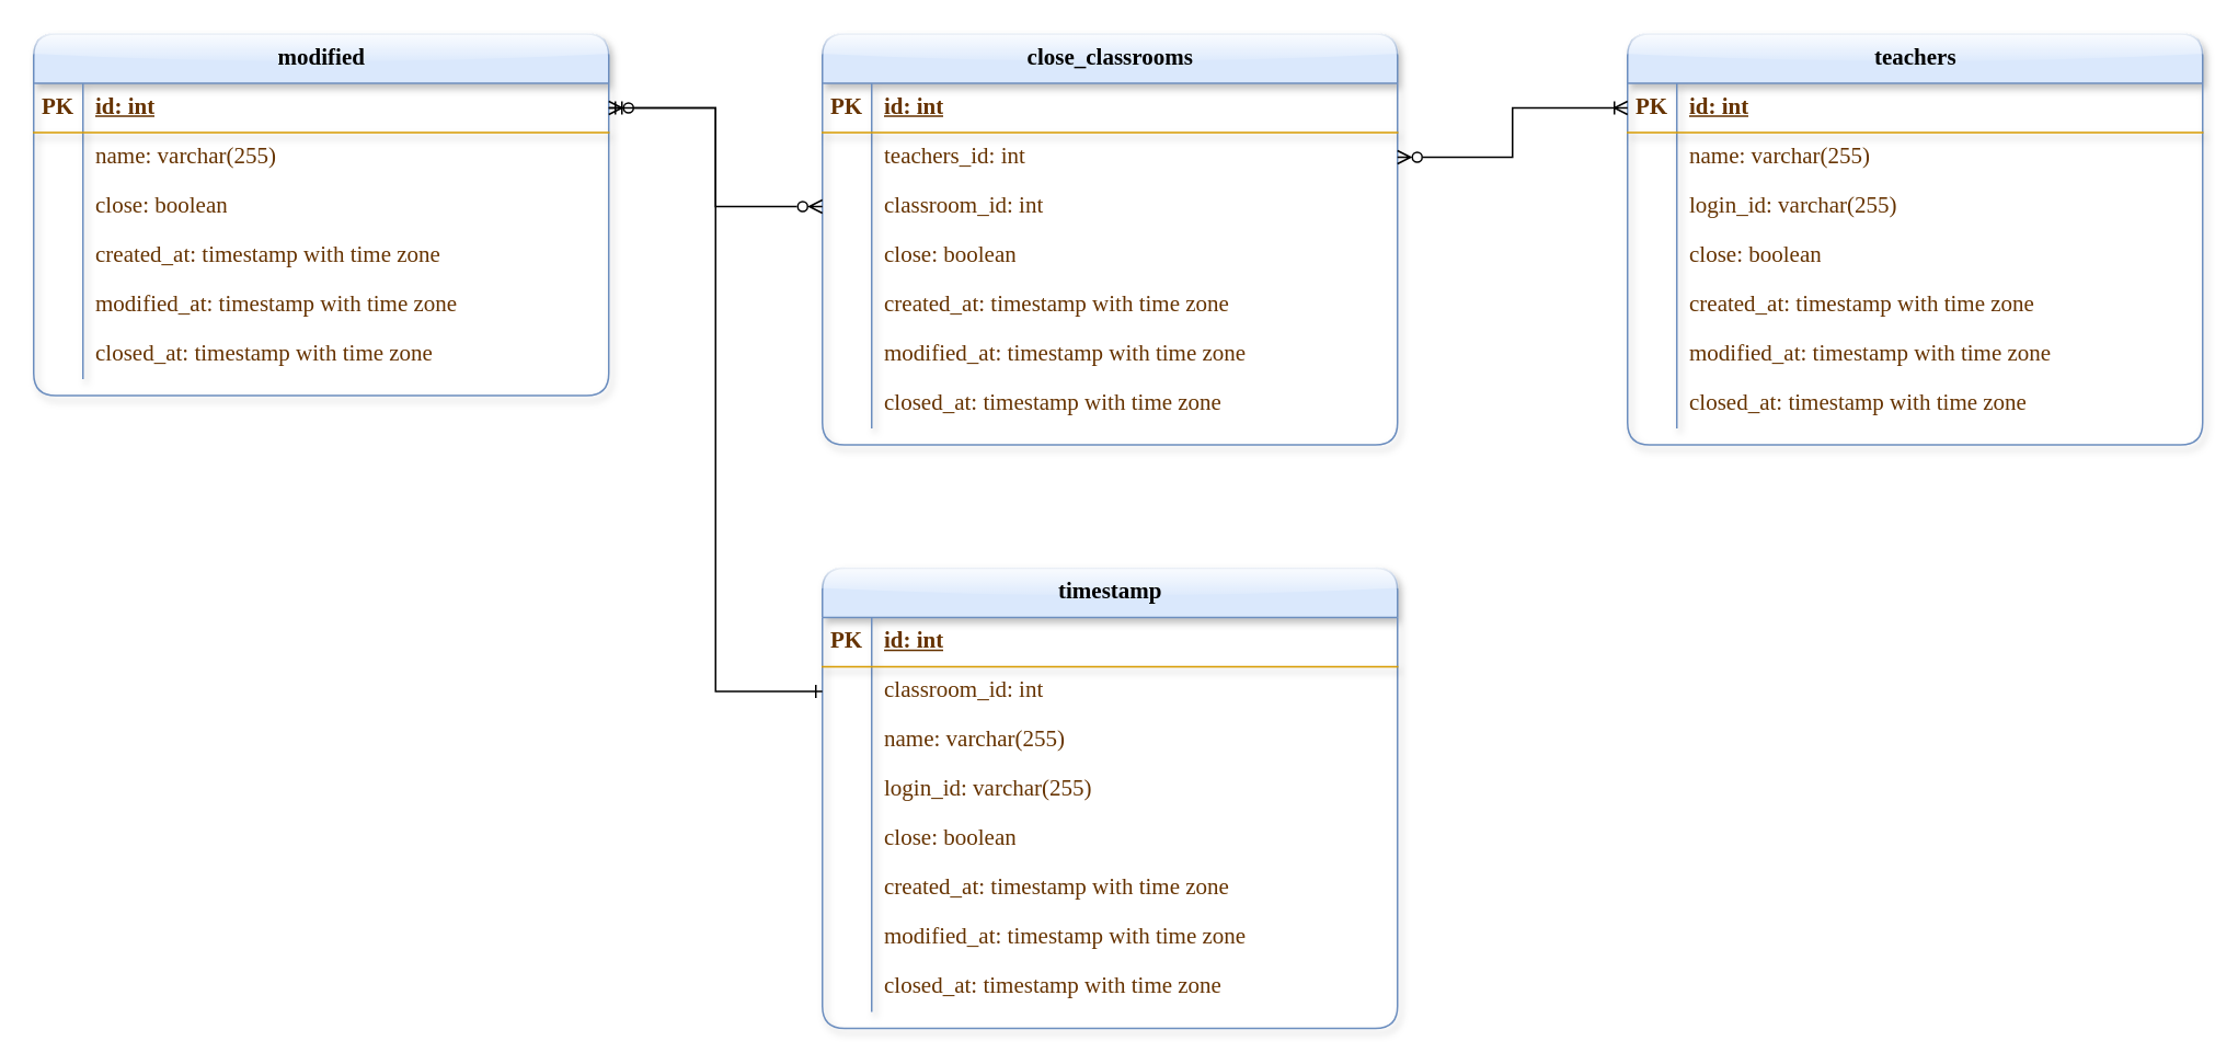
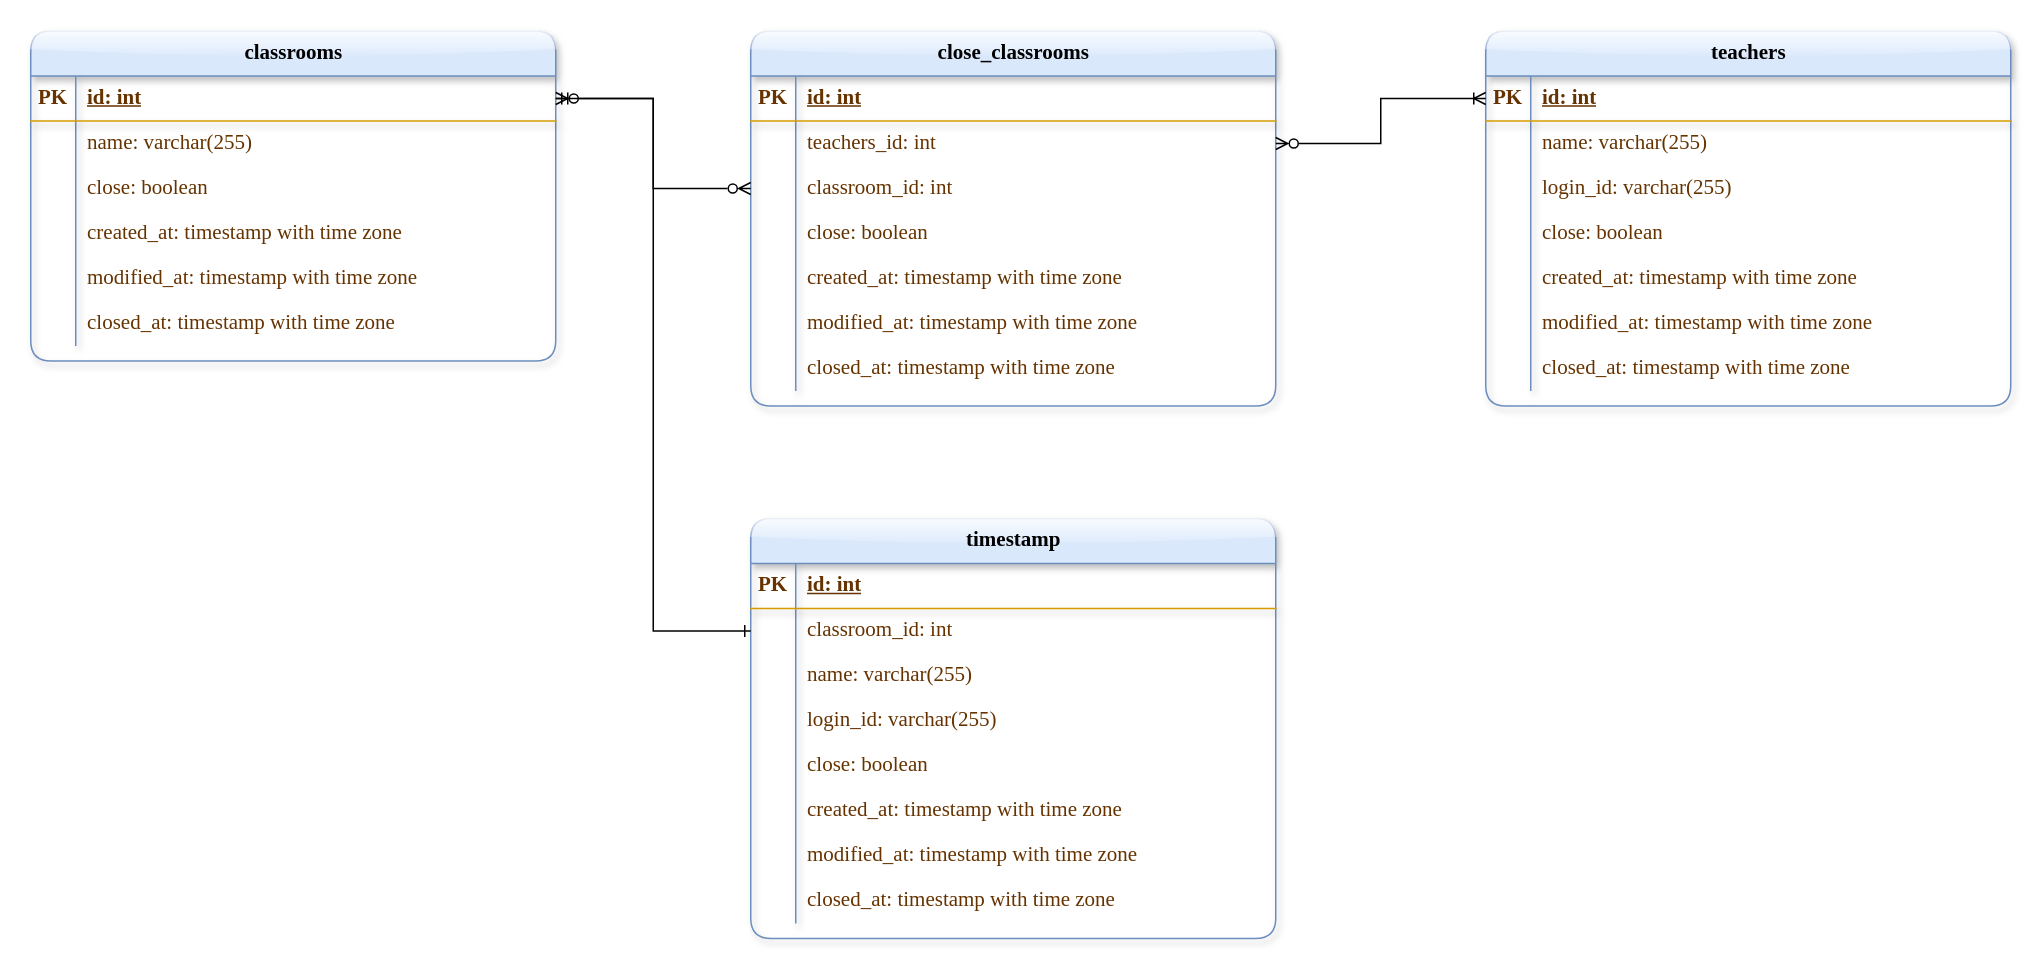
- <mxCell id="24" value="modified" style="shape=table;startSize=30;container=1;collapsible=1;childLayout=tableLayout;fixedRows=1;rowLines=0;fontStyle=1;align=center;resizeLast=1;rounded=1;shadow=1;glass=1;labelBackgroundColor=none;sketch=0;strokeColor=#6c8ebf;fontFamily=Verdana;fontSize=14;fillColor=#dae8fc;html=1;" parent="1" vertex="1"><mxGeometry x="20" y="20" width="350" height="220" as="geometry" /></mxCell>
+ <mxCell id="24" value="classrooms" style="shape=table;startSize=30;container=1;collapsible=1;childLayout=tableLayout;fixedRows=1;rowLines=0;fontStyle=1;align=center;resizeLast=1;rounded=1;shadow=1;glass=1;labelBackgroundColor=none;sketch=0;strokeColor=#6c8ebf;fontFamily=Verdana;fontSize=14;fillColor=#dae8fc;html=1;" parent="1" vertex="1"><mxGeometry x="20" y="20" width="350" height="220" as="geometry" /></mxCell>
